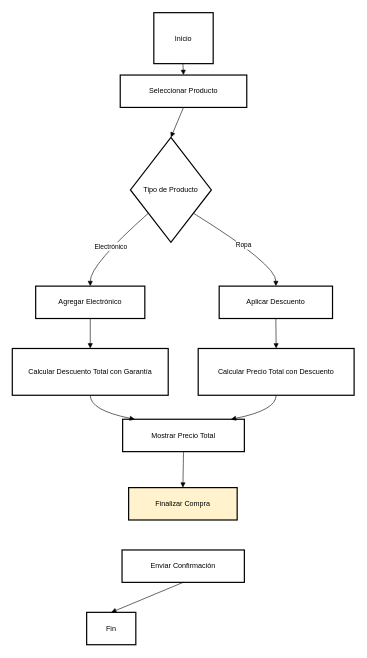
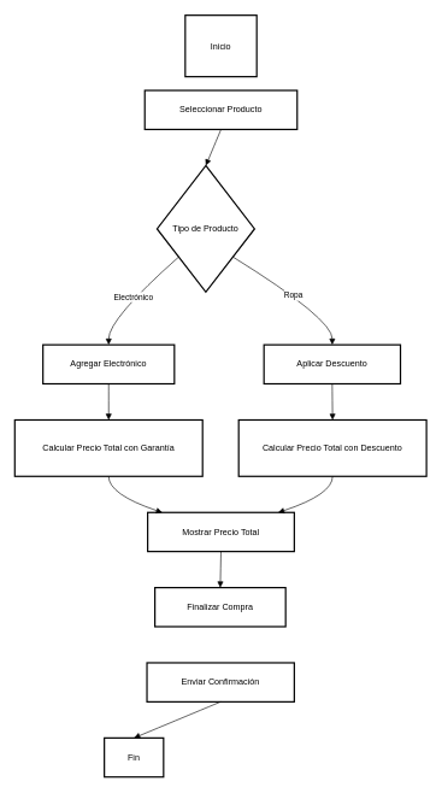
- <mxCell id="13" value="" style="curved=1;startArrow=none;endArrow=block;exitX=0.49;exitY=1;entryX=0.5;entryY=0;" parent="1" source="2" target="3" edge="1"><mxGeometry relative="1" as="geometry"><Array as="points" /></mxGeometry></mxCell>
- <mxCell id="7" value="Calcular Descuento Total con Garantía" style="whiteSpace=wrap;strokeWidth=2;" parent="1" vertex="1"><mxGeometry x="20" y="580" width="260" height="78" as="geometry" /></mxCell>
+ <mxCell id="7" value="Calcular Precio Total con Garantía" style="whiteSpace=wrap;strokeWidth=2;" parent="1" vertex="1"><mxGeometry x="20" y="580" width="260" height="78" as="geometry" /></mxCell>
- <mxCell id="9" value="Mostrar Precio Total" style="whiteSpace=wrap;strokeWidth=2;" parent="1" vertex="1"><mxGeometry x="204" y="698" width="203" height="54" as="geometry" /></mxCell>
+ <mxCell id="9" value="Mostrar Precio Total" style="whiteSpace=wrap;strokeWidth=2;" parent="1" vertex="1"><mxGeometry x="204" y="708" width="203" height="54" as="geometry" /></mxCell>
- <mxCell id="10" value="Finalizar Compra" style="whiteSpace=wrap;strokeWidth=2;fillColor=#fff2cc;" parent="1" vertex="1"><mxGeometry x="214" y="812" width="181" height="54" as="geometry" /></mxCell>
+ <mxCell id="10" value="Finalizar Compra" style="whiteSpace=wrap;strokeWidth=2;" parent="1" vertex="1"><mxGeometry x="214" y="812" width="181" height="54" as="geometry" /></mxCell>
